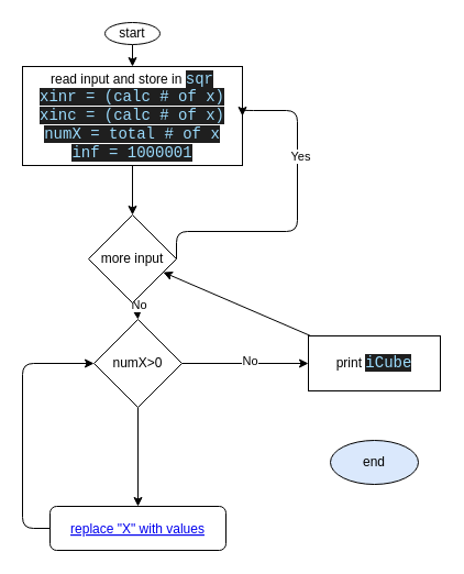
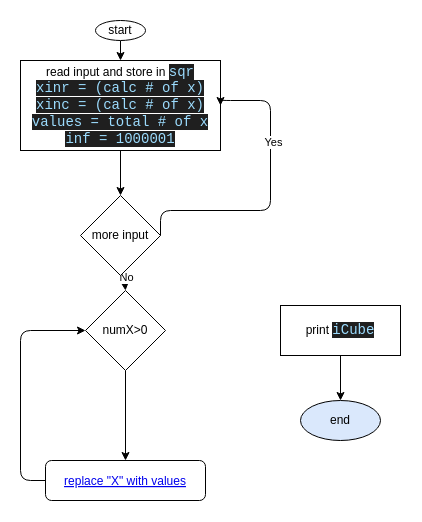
- <mxCell id="5" value="read input and store in&amp;nbsp;&lt;span style=&quot;color: rgb(156, 220, 254); background-color: rgb(31, 31, 31); font-family: Consolas, &amp;quot;Courier New&amp;quot;, monospace; font-size: 14px;&quot;&gt;sqr&lt;br&gt;xinr = (calc # of x)&lt;br&gt;&lt;/span&gt;&lt;span style=&quot;color: rgb(156, 220, 254); font-family: Consolas, &amp;quot;Courier New&amp;quot;, monospace; font-size: 14px; background-color: rgb(31, 31, 31);&quot;&gt;xinc = (calc # of x)&lt;br&gt;&lt;/span&gt;&lt;span style=&quot;color: rgb(156, 220, 254); background-color: rgb(31, 31, 31); font-family: Consolas, &amp;quot;Courier New&amp;quot;, monospace; font-size: 14px;&quot;&gt;numX = total # of x&lt;br&gt;inf = 1000001&lt;br&gt;&lt;/span&gt;" style="rounded=0;whiteSpace=wrap;html=1;" parent="1" vertex="1"><mxGeometry x="20" y="60" width="200" height="90" as="geometry" /></mxCell>
+ <mxCell id="5" value="read input and store in&amp;nbsp;&lt;span style=&quot;color: rgb(156, 220, 254); background-color: rgb(31, 31, 31); font-family: Consolas, &amp;quot;Courier New&amp;quot;, monospace; font-size: 14px;&quot;&gt;sqr&lt;br&gt;xinr = (calc # of x)&lt;br&gt;&lt;/span&gt;&lt;span style=&quot;color: rgb(156, 220, 254); font-family: Consolas, &amp;quot;Courier New&amp;quot;, monospace; font-size: 14px; background-color: rgb(31, 31, 31);&quot;&gt;xinc = (calc # of x)&lt;br&gt;&lt;/span&gt;&lt;span style=&quot;color: rgb(156, 220, 254); background-color: rgb(31, 31, 31); font-family: Consolas, &amp;quot;Courier New&amp;quot;, monospace; font-size: 14px;&quot;&gt;values = total # of x&lt;br&gt;inf = 1000001&lt;br&gt;&lt;/span&gt;" style="rounded=0;whiteSpace=wrap;html=1;" parent="1" vertex="1"><mxGeometry x="20" y="60" width="200" height="90" as="geometry" /></mxCell>
- <mxCell id="16" style="edgeStyle=none;html=1;" parent="1" source="17" target="10" edge="1"><mxGeometry relative="1" as="geometry" /></mxCell>
+ <mxCell id="16" style="edgeStyle=none;html=1;entryX=0.5;entryY=0;entryDx=0;entryDy=0;" parent="1" source="17" target="19" edge="1"><mxGeometry relative="1" as="geometry" /></mxCell>
- <mxCell id="12" style="edgeStyle=orthogonalEdgeStyle;html=1;entryX=0;entryY=0.5;entryDx=0;entryDy=0;" parent="1" source="14" target="17" edge="1"><mxGeometry relative="1" as="geometry" /></mxCell>
- <mxCell id="13" value="No" style="edgeLabel;html=1;align=center;verticalAlign=middle;resizable=0;points=[];" parent="12" vertex="1" connectable="0"><mxGeometry x="0.069" y="3" relative="1" as="geometry"><mxPoint as="offset" /></mxGeometry></mxCell>
